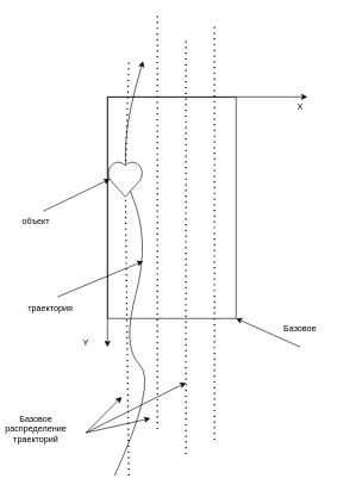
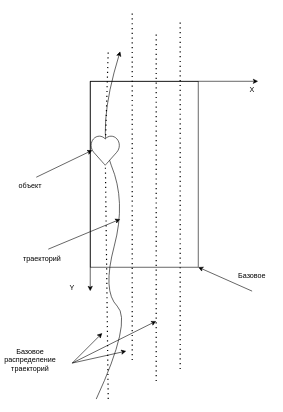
- <mxCell id="17" value="траектория" style="text;html=1;strokeColor=none;fillColor=none;align=center;verticalAlign=middle;whiteSpace=wrap;rounded=0;" vertex="1" parent="1"><mxGeometry x="40" y="416" width="60" height="30" as="geometry" /></mxCell>
+ <mxCell id="17" value="траекторий" style="text;html=1;strokeColor=none;fillColor=none;align=center;verticalAlign=middle;whiteSpace=wrap;rounded=0;" vertex="1" parent="1"><mxGeometry x="40" y="416" width="60" height="30" as="geometry" /></mxCell>
